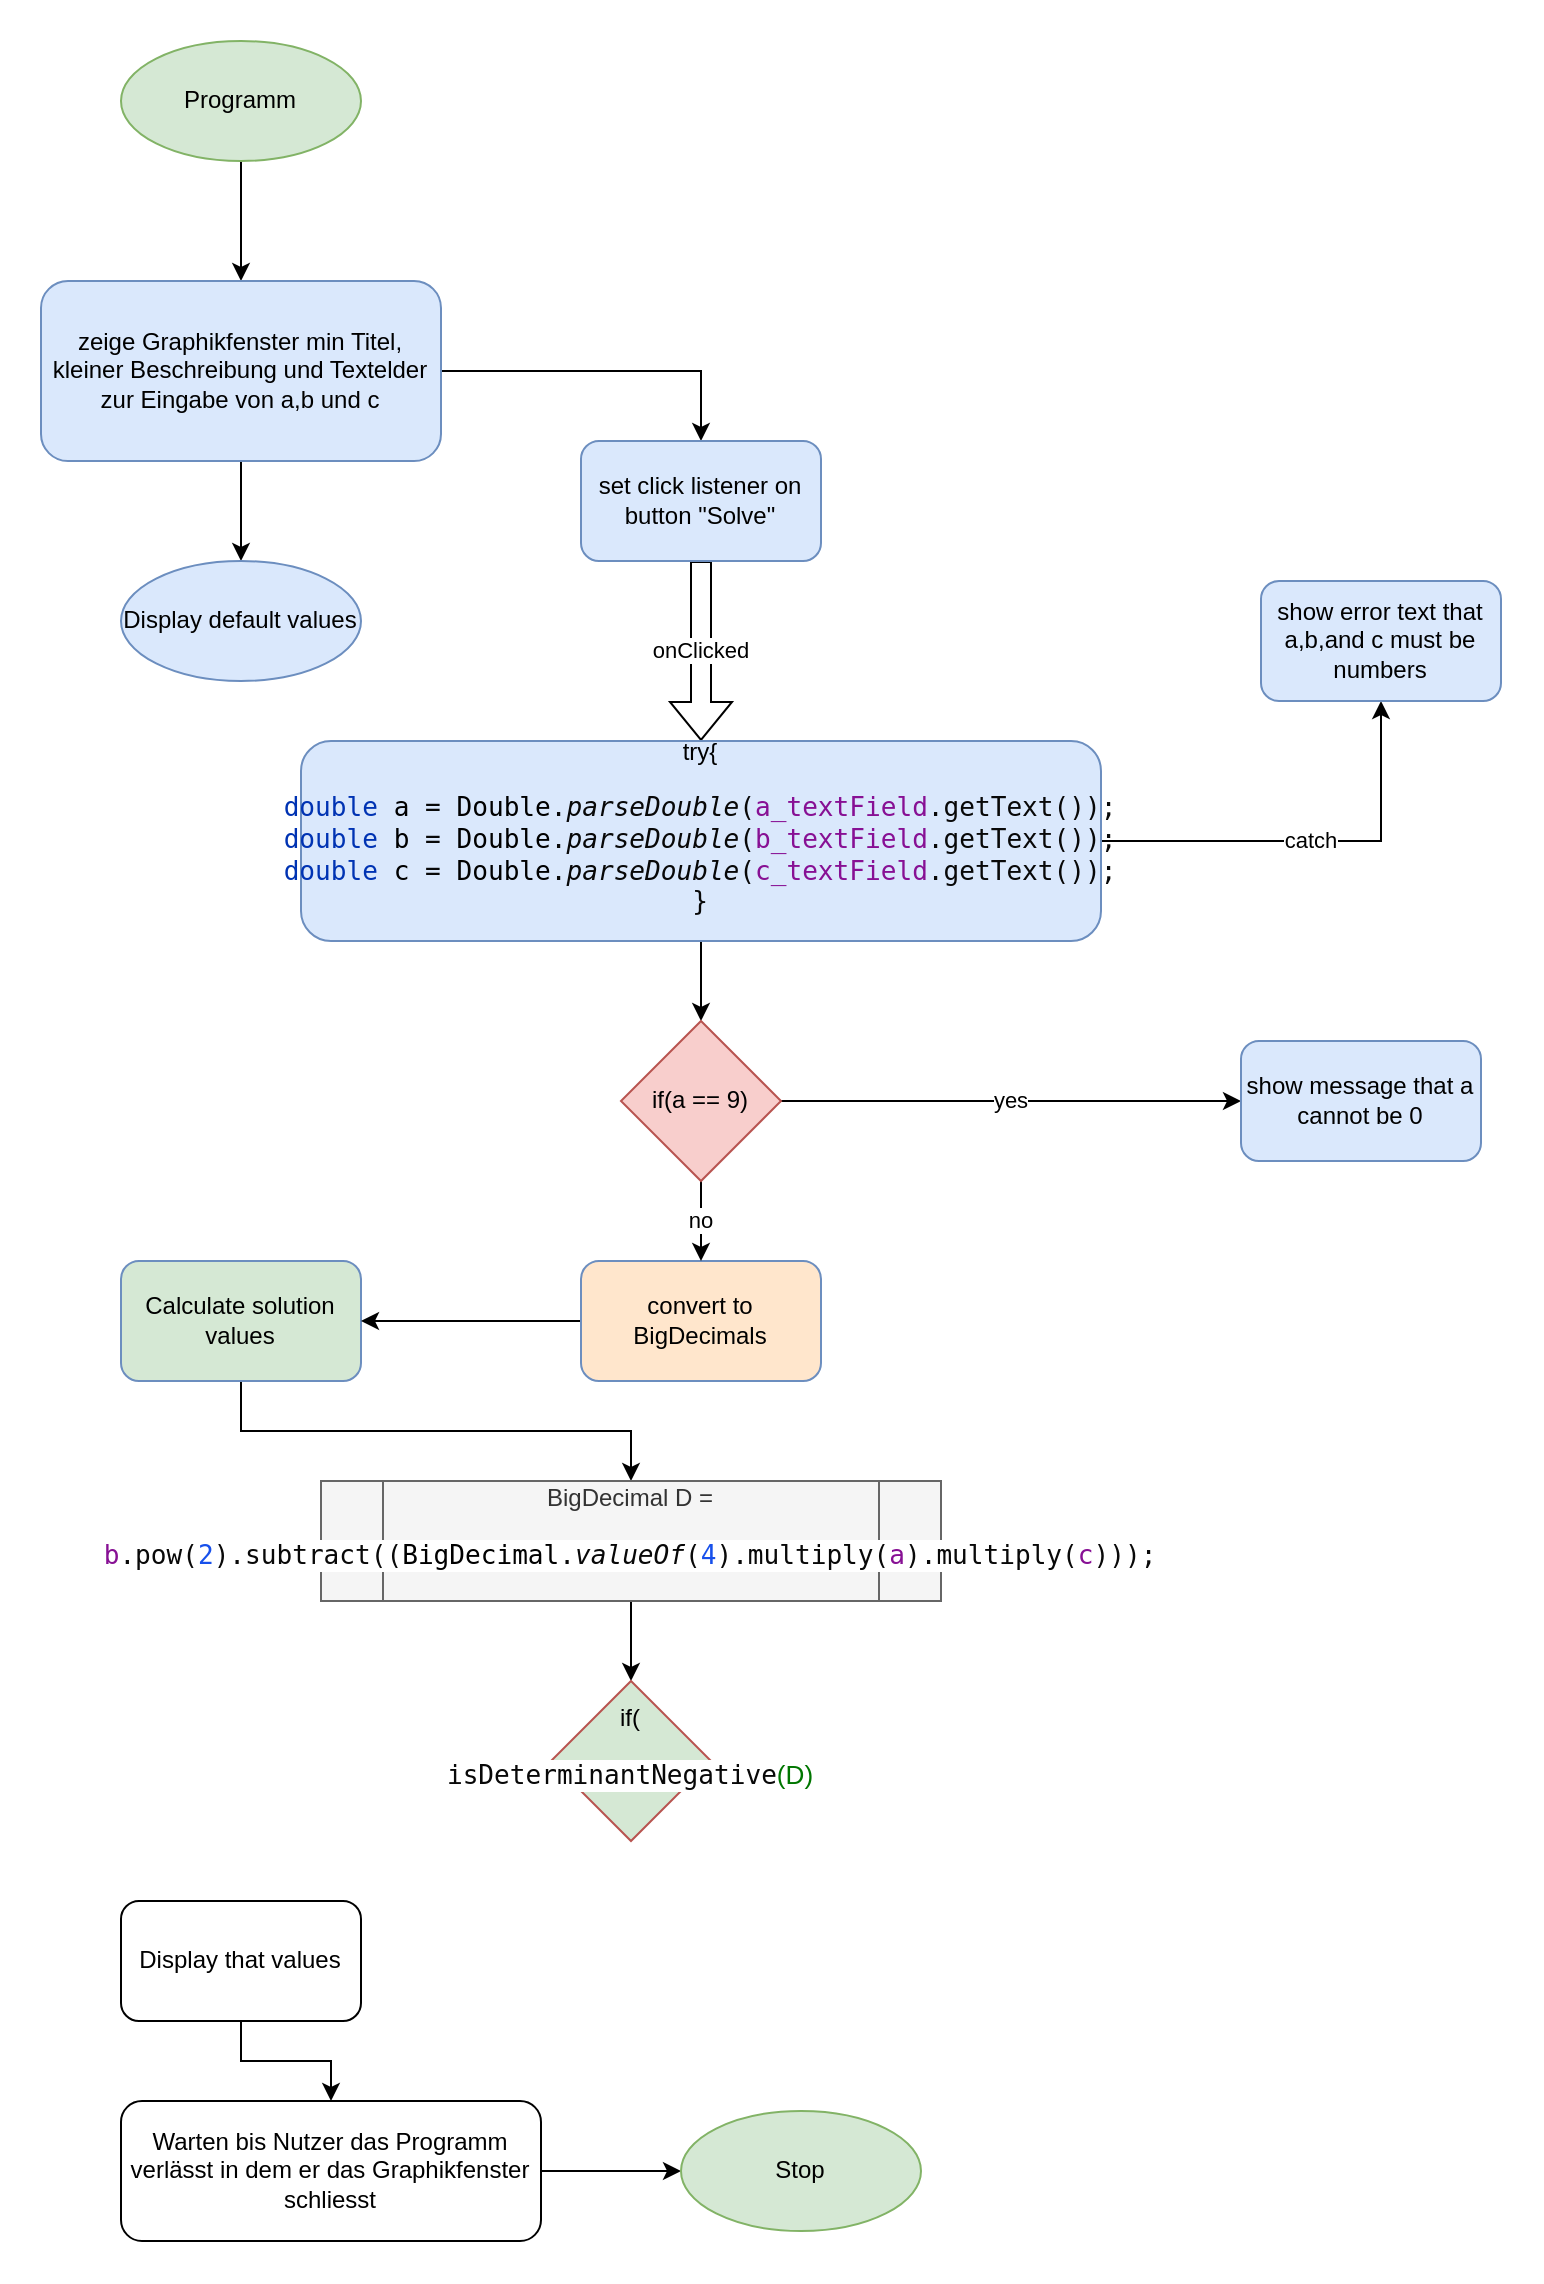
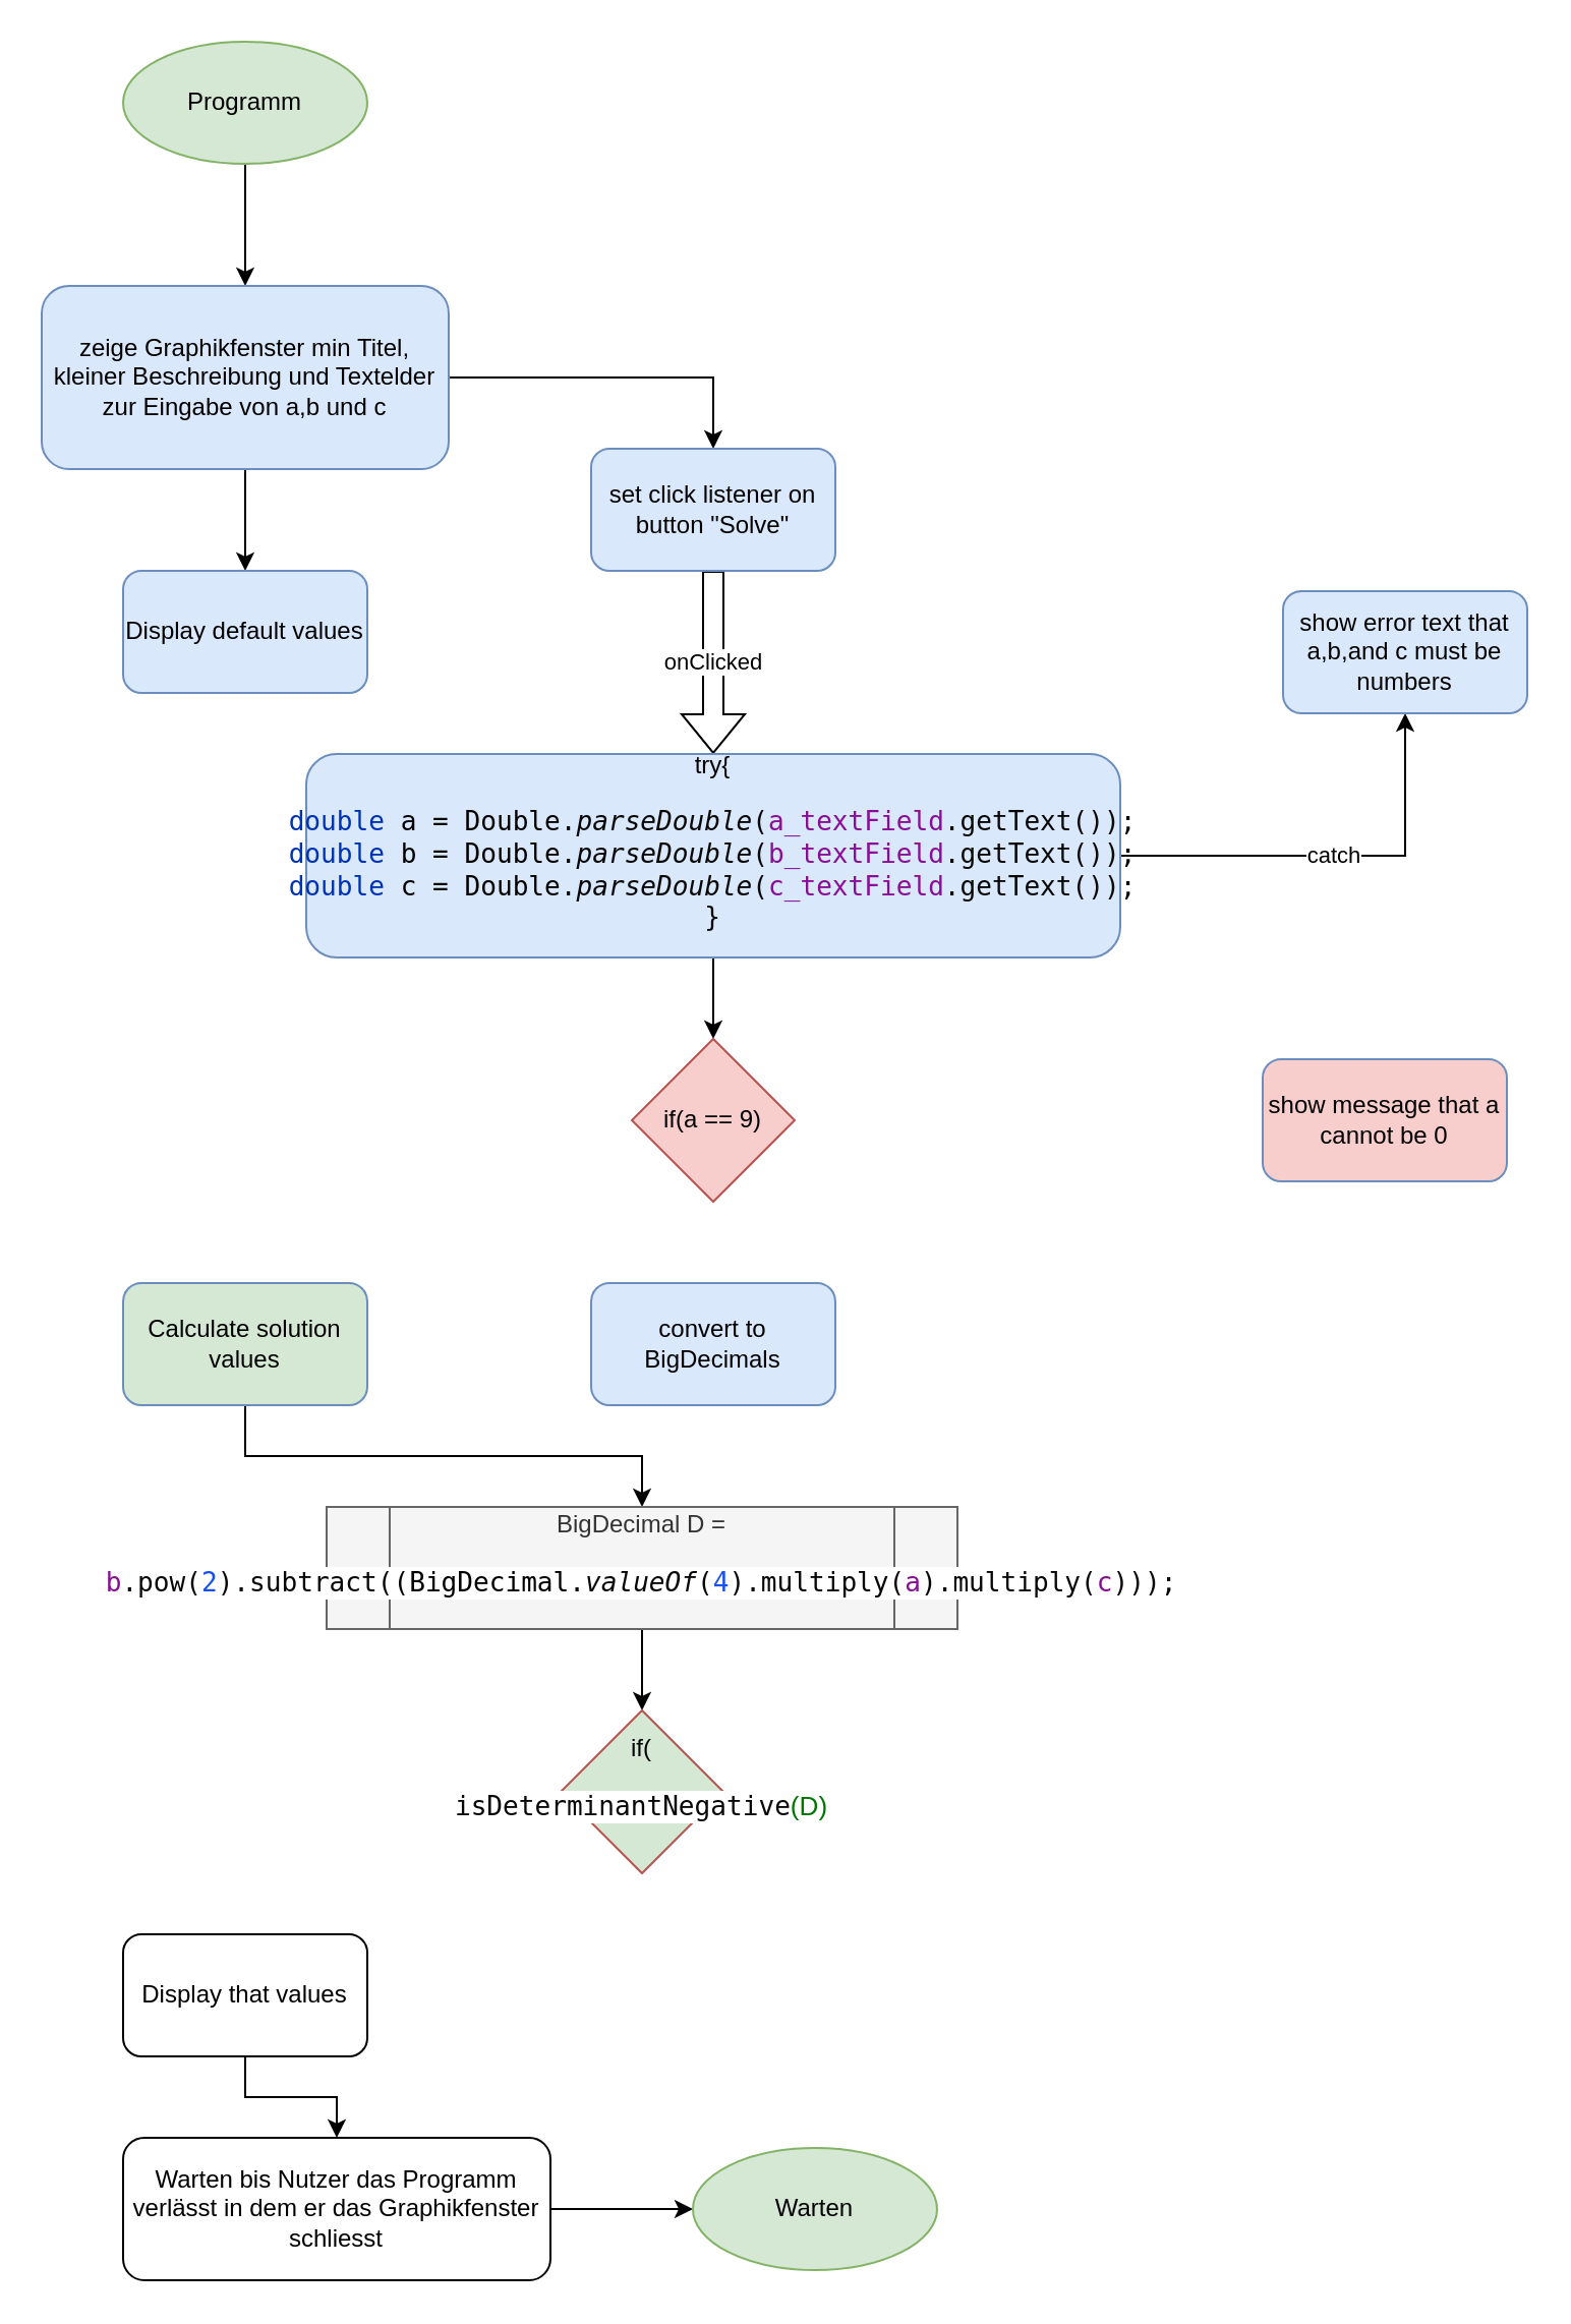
- <mxCell id="7" value="Display default values " style="ellipse;whiteSpace=wrap;html=1;fillColor=#dae8fc;strokeColor=#6c8ebf;" parent="1" vertex="1"><mxGeometry as="geometry" height="60" width="120" y="280" x="60" /></mxCell>
+ <mxCell id="7" value="Display default values " style="rounded=1;whiteSpace=wrap;html=1;fillColor=#dae8fc;strokeColor=#6c8ebf;" parent="1" vertex="1"><mxGeometry as="geometry" height="60" width="120" y="280" x="60" /></mxCell>
- <mxCell id="21" target="23" value="yes" style="edgeStyle=orthogonalEdgeStyle;rounded=0;orthogonalLoop=1;jettySize=auto;html=1;entryX=0;entryY=0.5;entryDx=0;entryDy=0;" parent="1" edge="1" source="22"><mxGeometry as="geometry" relative="1" /></mxCell>
- <mxCell id="23" value="show message that a cannot be 0" style="rounded=1;whiteSpace=wrap;html=1;fillColor=#dae8fc;strokeColor=#6c8ebf;" parent="1" vertex="1"><mxGeometry as="geometry" height="60" width="120" y="520" x="620" /></mxCell>
+ <mxCell id="23" value="show message that a cannot be 0" style="rounded=1;whiteSpace=wrap;html=1;fillColor=#f8cecc;strokeColor=#6c8ebf;" parent="1" vertex="1"><mxGeometry as="geometry" height="60" width="120" y="520" x="620" /></mxCell>
- <mxCell id="20" target="19" value="no" style="edgeStyle=orthogonalEdgeStyle;rounded=0;orthogonalLoop=1;jettySize=auto;html=1;" parent="1" edge="1" source="22"><mxGeometry as="geometry" relative="1" /></mxCell>
- <mxCell id="18" target="9" style="edgeStyle=orthogonalEdgeStyle;rounded=0;orthogonalLoop=1;jettySize=auto;html=1;" parent="1" edge="1" source="19"><mxGeometry as="geometry" relative="1" /></mxCell>
- <mxCell id="19" value="convert to BigDecimals" style="rounded=1;whiteSpace=wrap;html=1;fillColor=#ffe6cc;strokeColor=#6c8ebf;" parent="1" vertex="1"><mxGeometry as="geometry" height="60" width="120" y="630" x="290" /></mxCell>
+ <mxCell id="19" value="convert to BigDecimals" style="rounded=1;whiteSpace=wrap;html=1;fillColor=#dae8fc;strokeColor=#6c8ebf;" parent="1" vertex="1"><mxGeometry as="geometry" height="60" width="120" y="630" x="290" /></mxCell>
- <mxCell id="29" value="Stop" style="ellipse;whiteSpace=wrap;html=1;fillColor=#d5e8d4;strokeColor=#82b366;" parent="1" vertex="1"><mxGeometry as="geometry" height="60" width="120" y="1055" x="340" /></mxCell>
+ <mxCell id="29" value="Warten" style="ellipse;whiteSpace=wrap;html=1;fillColor=#d5e8d4;strokeColor=#82b366;" parent="1" vertex="1"><mxGeometry as="geometry" height="60" width="120" y="1055" x="340" /></mxCell>
